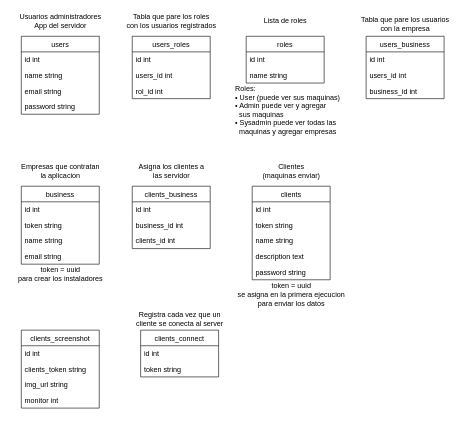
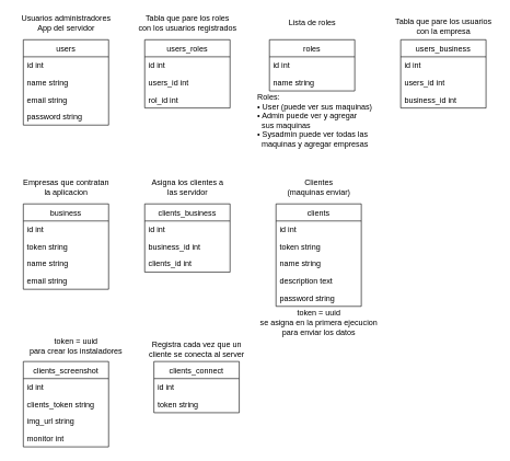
- <mxCell id="36" value="token = uuid&lt;br&gt;para crear los instaladores" style="text;html=1;align=center;verticalAlign=middle;resizable=0;points=[];autosize=1;" vertex="1" parent="1"><mxGeometry x="20" y="442" width="160" height="30" as="geometry" /></mxCell>
+ <mxCell id="36" value="token = uuid&lt;br&gt;para crear los instaladores" style="text;html=1;align=center;verticalAlign=middle;resizable=0;points=[];autosize=1;" vertex="1" parent="1"><mxGeometry x="35" y="512" width="160" height="30" as="geometry" /></mxCell>
